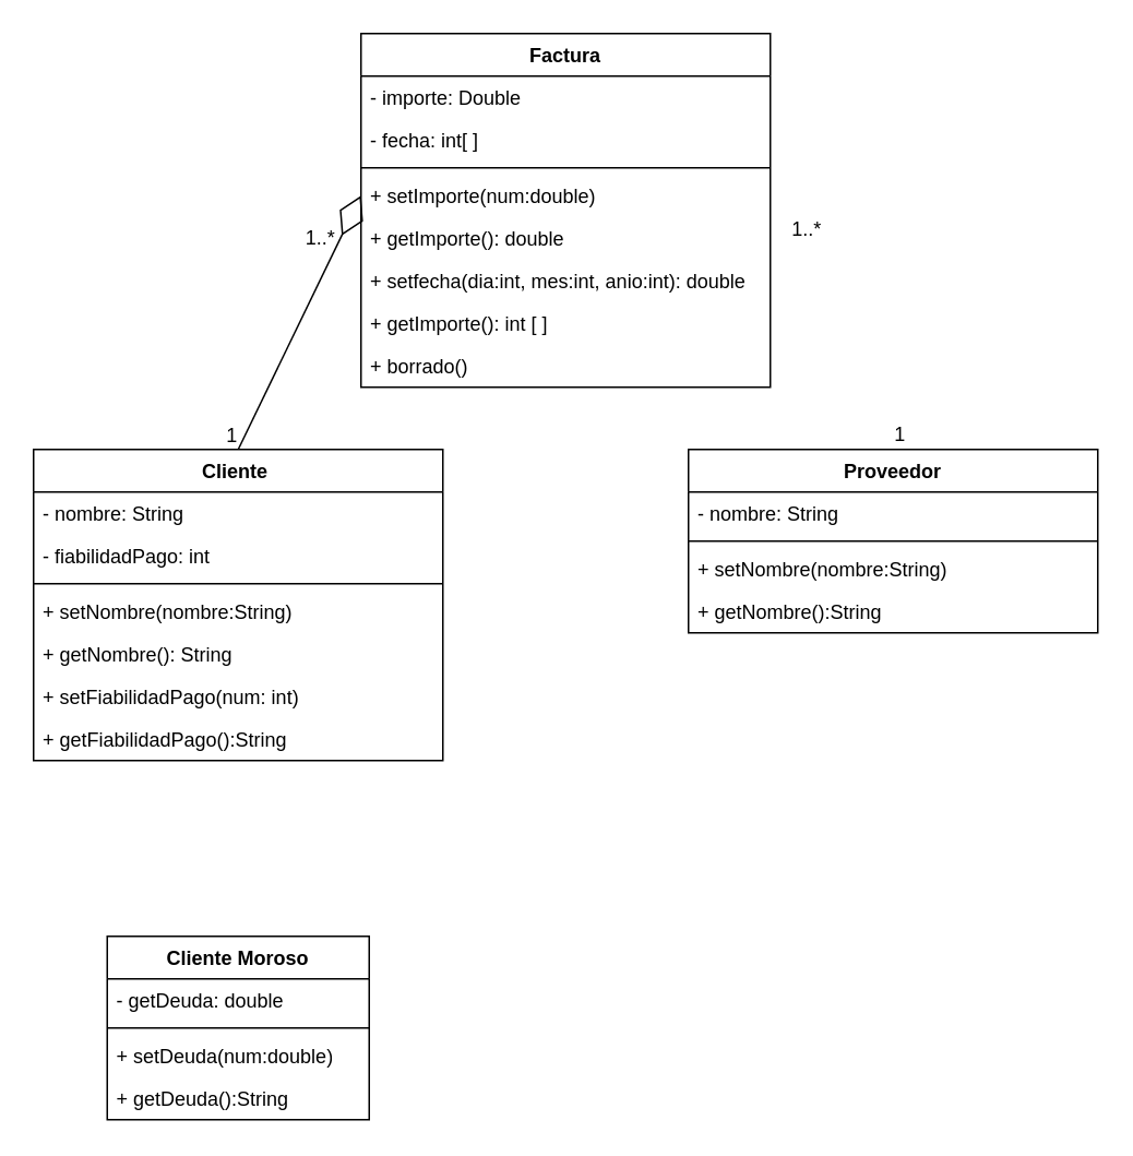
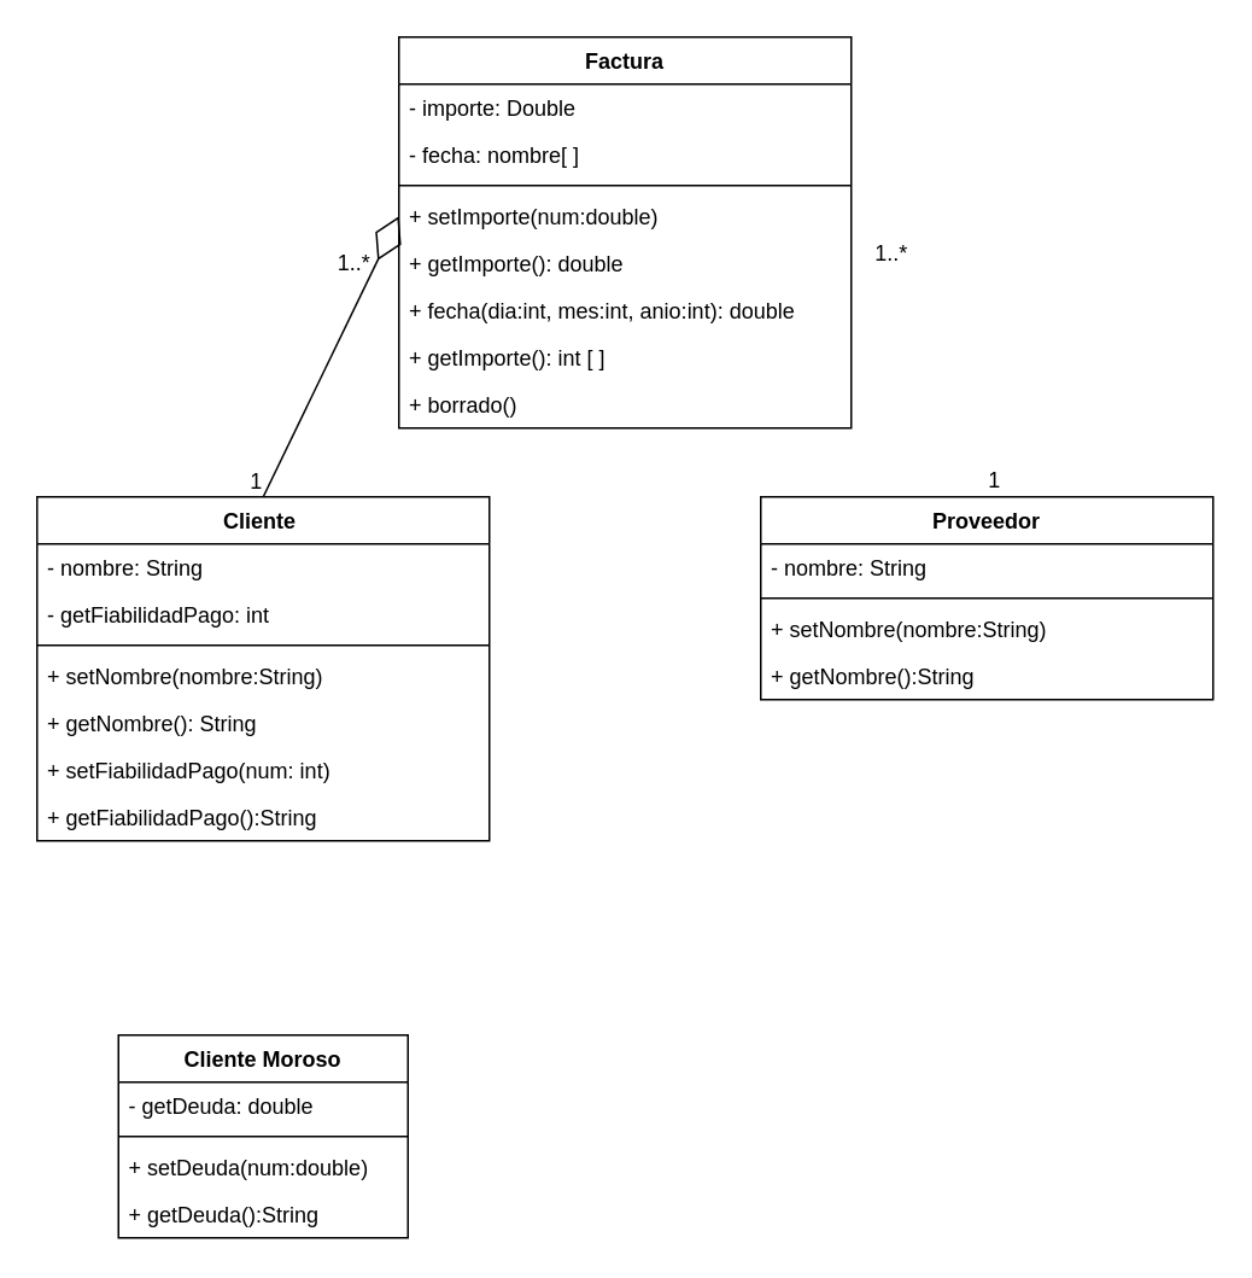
- <mxCell id="22" value="- fecha: int[ ]" style="text;strokeColor=none;fillColor=none;align=left;verticalAlign=top;spacingLeft=4;spacingRight=4;overflow=hidden;rotatable=0;points=[[0,0.5],[1,0.5]];portConstraint=eastwest;whiteSpace=wrap;html=1;" vertex="1" parent="20"><mxGeometry y="52" width="250" height="26" as="geometry" /></mxCell>
+ <mxCell id="22" value="- fecha: nombre[ ]" style="text;strokeColor=none;fillColor=none;align=left;verticalAlign=top;spacingLeft=4;spacingRight=4;overflow=hidden;rotatable=0;points=[[0,0.5],[1,0.5]];portConstraint=eastwest;whiteSpace=wrap;html=1;" vertex="1" parent="20"><mxGeometry y="52" width="250" height="26" as="geometry" /></mxCell>
- <mxCell id="26" value="+ setfecha(dia:int, mes:int, anio:int): double" style="text;strokeColor=none;fillColor=none;align=left;verticalAlign=top;spacingLeft=4;spacingRight=4;overflow=hidden;rotatable=0;points=[[0,0.5],[1,0.5]];portConstraint=eastwest;whiteSpace=wrap;html=1;" vertex="1" parent="20"><mxGeometry y="138" width="250" height="26" as="geometry" /></mxCell>
+ <mxCell id="26" value="+ fecha(dia:int, mes:int, anio:int): double" style="text;strokeColor=none;fillColor=none;align=left;verticalAlign=top;spacingLeft=4;spacingRight=4;overflow=hidden;rotatable=0;points=[[0,0.5],[1,0.5]];portConstraint=eastwest;whiteSpace=wrap;html=1;" vertex="1" parent="20"><mxGeometry y="138" width="250" height="26" as="geometry" /></mxCell>
- <mxCell id="9" value="- fiabilidadPago: int" style="text;strokeColor=none;fillColor=none;align=left;verticalAlign=top;spacingLeft=4;spacingRight=4;overflow=hidden;rotatable=0;points=[[0,0.5],[1,0.5]];portConstraint=eastwest;whiteSpace=wrap;html=1;" vertex="1" parent="7"><mxGeometry y="52" width="250" height="26" as="geometry" /></mxCell>
+ <mxCell id="9" value="- getFiabilidadPago: int" style="text;strokeColor=none;fillColor=none;align=left;verticalAlign=top;spacingLeft=4;spacingRight=4;overflow=hidden;rotatable=0;points=[[0,0.5],[1,0.5]];portConstraint=eastwest;whiteSpace=wrap;html=1;" vertex="1" parent="7"><mxGeometry y="52" width="250" height="26" as="geometry" /></mxCell>
